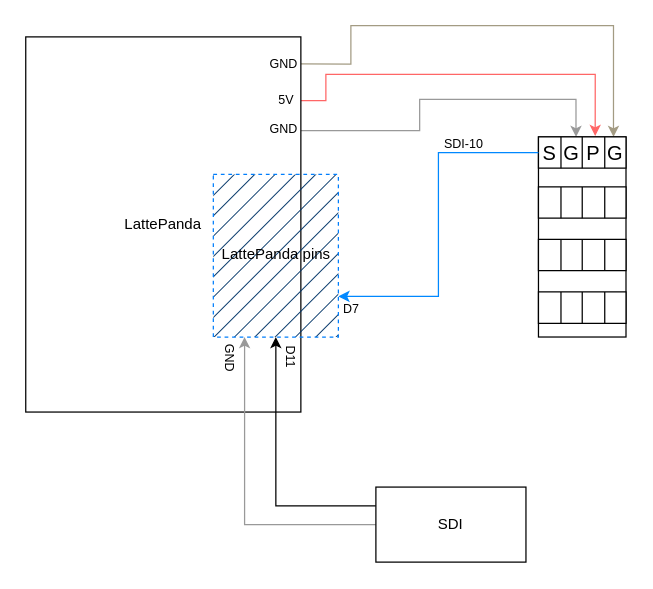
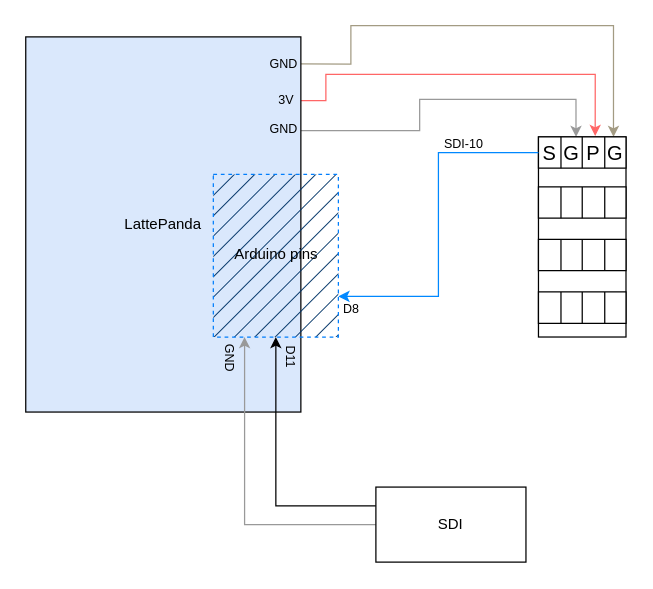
- <mxCell id="36" value="5V" style="text;strokeColor=none;fillColor=none;html=1;fontSize=10;fontStyle=0;verticalAlign=middle;align=center;" parent="1" vertex="1"><mxGeometry x="178" y="59" width="100" height="40" as="geometry" /></mxCell>
+ <mxCell id="36" value="3V" style="text;strokeColor=none;fillColor=none;html=1;fontSize=10;fontStyle=0;verticalAlign=middle;align=center;" parent="1" vertex="1"><mxGeometry x="178" y="59" width="100" height="40" as="geometry" /></mxCell>
- <mxCell id="5" value="LattePanda" style="rounded=0;whiteSpace=wrap;html=1;rotation=0;points=[[0,0,0,0,0],[0,1,0,0,0],[0.25,0,0,0,0],[0.5,0,0,0,0],[0.75,0,0,0,0],[1,0,0,0,0],[1,0.07,0,0,0],[1,0.17,0,0,0],[1,0.25,0,0,0],[1,0.38,0,0,0],[1,0.5,0,0,0],[1,0.59,0,0,0],[1,0.68,0,0,0],[1,0.75,0,0,0],[1,0.88,0,0,0],[1,1,0,0,0]];" parent="1" vertex="1"><mxGeometry x="20" y="29" width="220" height="300" as="geometry" /></mxCell>
+ <mxCell id="5" value="LattePanda" style="rounded=0;whiteSpace=wrap;html=1;rotation=0;points=[[0,0,0,0,0],[0,1,0,0,0],[0.25,0,0,0,0],[0.5,0,0,0,0],[0.75,0,0,0,0],[1,0,0,0,0],[1,0.07,0,0,0],[1,0.17,0,0,0],[1,0.25,0,0,0],[1,0.38,0,0,0],[1,0.5,0,0,0],[1,0.59,0,0,0],[1,0.68,0,0,0],[1,0.75,0,0,0],[1,0.88,0,0,0],[1,1,0,0,0]];fillColor=#dae8fc;" parent="1" vertex="1"><mxGeometry x="20" y="29" width="220" height="300" as="geometry" /></mxCell>
- <mxCell id="7" value="&lt;span style=&quot;font-weight: normal;&quot;&gt;&lt;font style=&quot;font-size: 12px;&quot;&gt;LattePanda pins&lt;/font&gt;&lt;/span&gt;" style="text;strokeColor=none;fillColor=none;html=1;fontSize=24;fontStyle=1;verticalAlign=middle;align=center;" parent="1" vertex="1"><mxGeometry x="170" y="179" width="100" height="40" as="geometry" /></mxCell>
+ <mxCell id="7" value="&lt;span style=&quot;font-weight: normal;&quot;&gt;&lt;font style=&quot;font-size: 12px;&quot;&gt;Arduino pins&lt;/font&gt;&lt;/span&gt;" style="text;strokeColor=none;fillColor=none;html=1;fontSize=24;fontStyle=1;verticalAlign=middle;align=center;" parent="1" vertex="1"><mxGeometry x="170" y="179" width="100" height="40" as="geometry" /></mxCell>
- <mxCell id="35" value="D7" style="text;strokeColor=none;fillColor=none;html=1;fontSize=10;fontStyle=0;verticalAlign=middle;align=center;" parent="1" vertex="1"><mxGeometry x="230" y="225.5" width="100" height="40" as="geometry" /></mxCell>
+ <mxCell id="35" value="D8" style="text;strokeColor=none;fillColor=none;html=1;fontSize=10;fontStyle=0;verticalAlign=middle;align=center;" parent="1" vertex="1"><mxGeometry x="230" y="225.5" width="100" height="40" as="geometry" /></mxCell>
